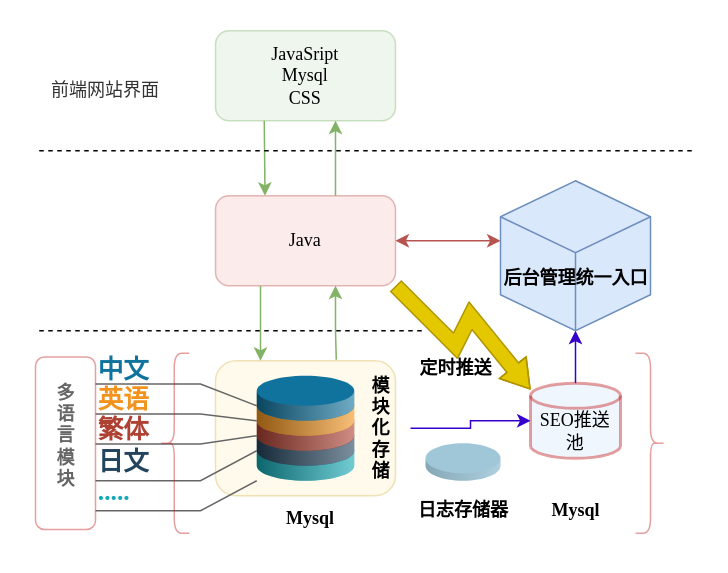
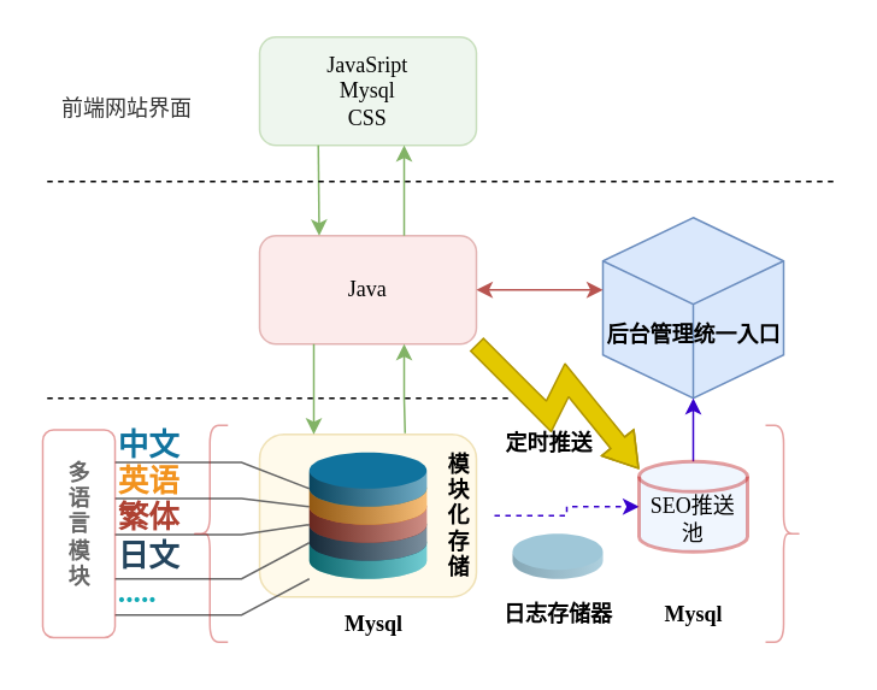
- <mxCell id="15" value="" style="edgeStyle=orthogonalEdgeStyle;rounded=0;orthogonalLoop=1;jettySize=auto;html=1;fontFamily=Verdana;fontSize=12;fillColor=#6a00ff;strokeColor=#3700CC;" edge="1" parent="1" source="16" target="27"><mxGeometry relative="1" as="geometry" /></mxCell>
+ <mxCell id="15" value="" style="edgeStyle=orthogonalEdgeStyle;rounded=0;orthogonalLoop=1;jettySize=auto;html=1;fontFamily=Verdana;fontSize=12;fillColor=#6a00ff;strokeColor=#3700CC;dashed=1;" edge="1" parent="1" source="16" target="27"><mxGeometry relative="1" as="geometry" /></mxCell>
